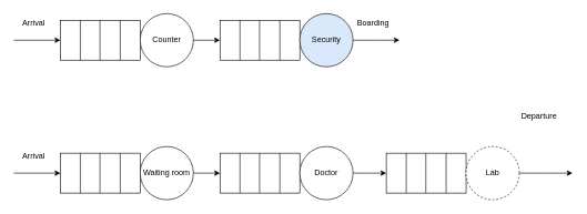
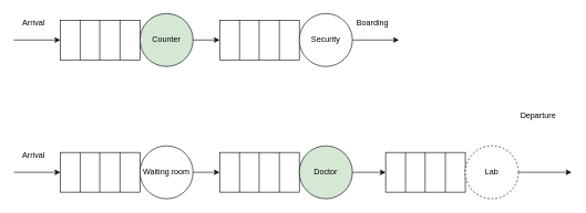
- <mxCell id="6" value="Counter" style="ellipse;whiteSpace=wrap;html=1;aspect=fixed;" vertex="1" parent="1"><mxGeometry x="210" y="20" width="80" height="80" as="geometry" /></mxCell>
+ <mxCell id="6" value="Counter" style="ellipse;whiteSpace=wrap;html=1;aspect=fixed;fillColor=#d5e8d4;" vertex="1" parent="1"><mxGeometry x="210" y="20" width="80" height="80" as="geometry" /></mxCell>
- <mxCell id="12" value="Security" style="ellipse;whiteSpace=wrap;html=1;aspect=fixed;fillColor=#dae8fc;" vertex="1" parent="1"><mxGeometry x="450" y="20" width="80" height="80" as="geometry" /></mxCell>
+ <mxCell id="12" value="Security" style="ellipse;whiteSpace=wrap;html=1;aspect=fixed;" vertex="1" parent="1"><mxGeometry x="450" y="20" width="80" height="80" as="geometry" /></mxCell>
- <mxCell id="25" value="Doctor" style="ellipse;whiteSpace=wrap;html=1;aspect=fixed;" vertex="1" parent="1"><mxGeometry x="450" y="220" width="80" height="80" as="geometry" /></mxCell>
+ <mxCell id="25" value="Doctor" style="ellipse;whiteSpace=wrap;html=1;aspect=fixed;fillColor=#d5e8d4;" vertex="1" parent="1"><mxGeometry x="450" y="220" width="80" height="80" as="geometry" /></mxCell>
